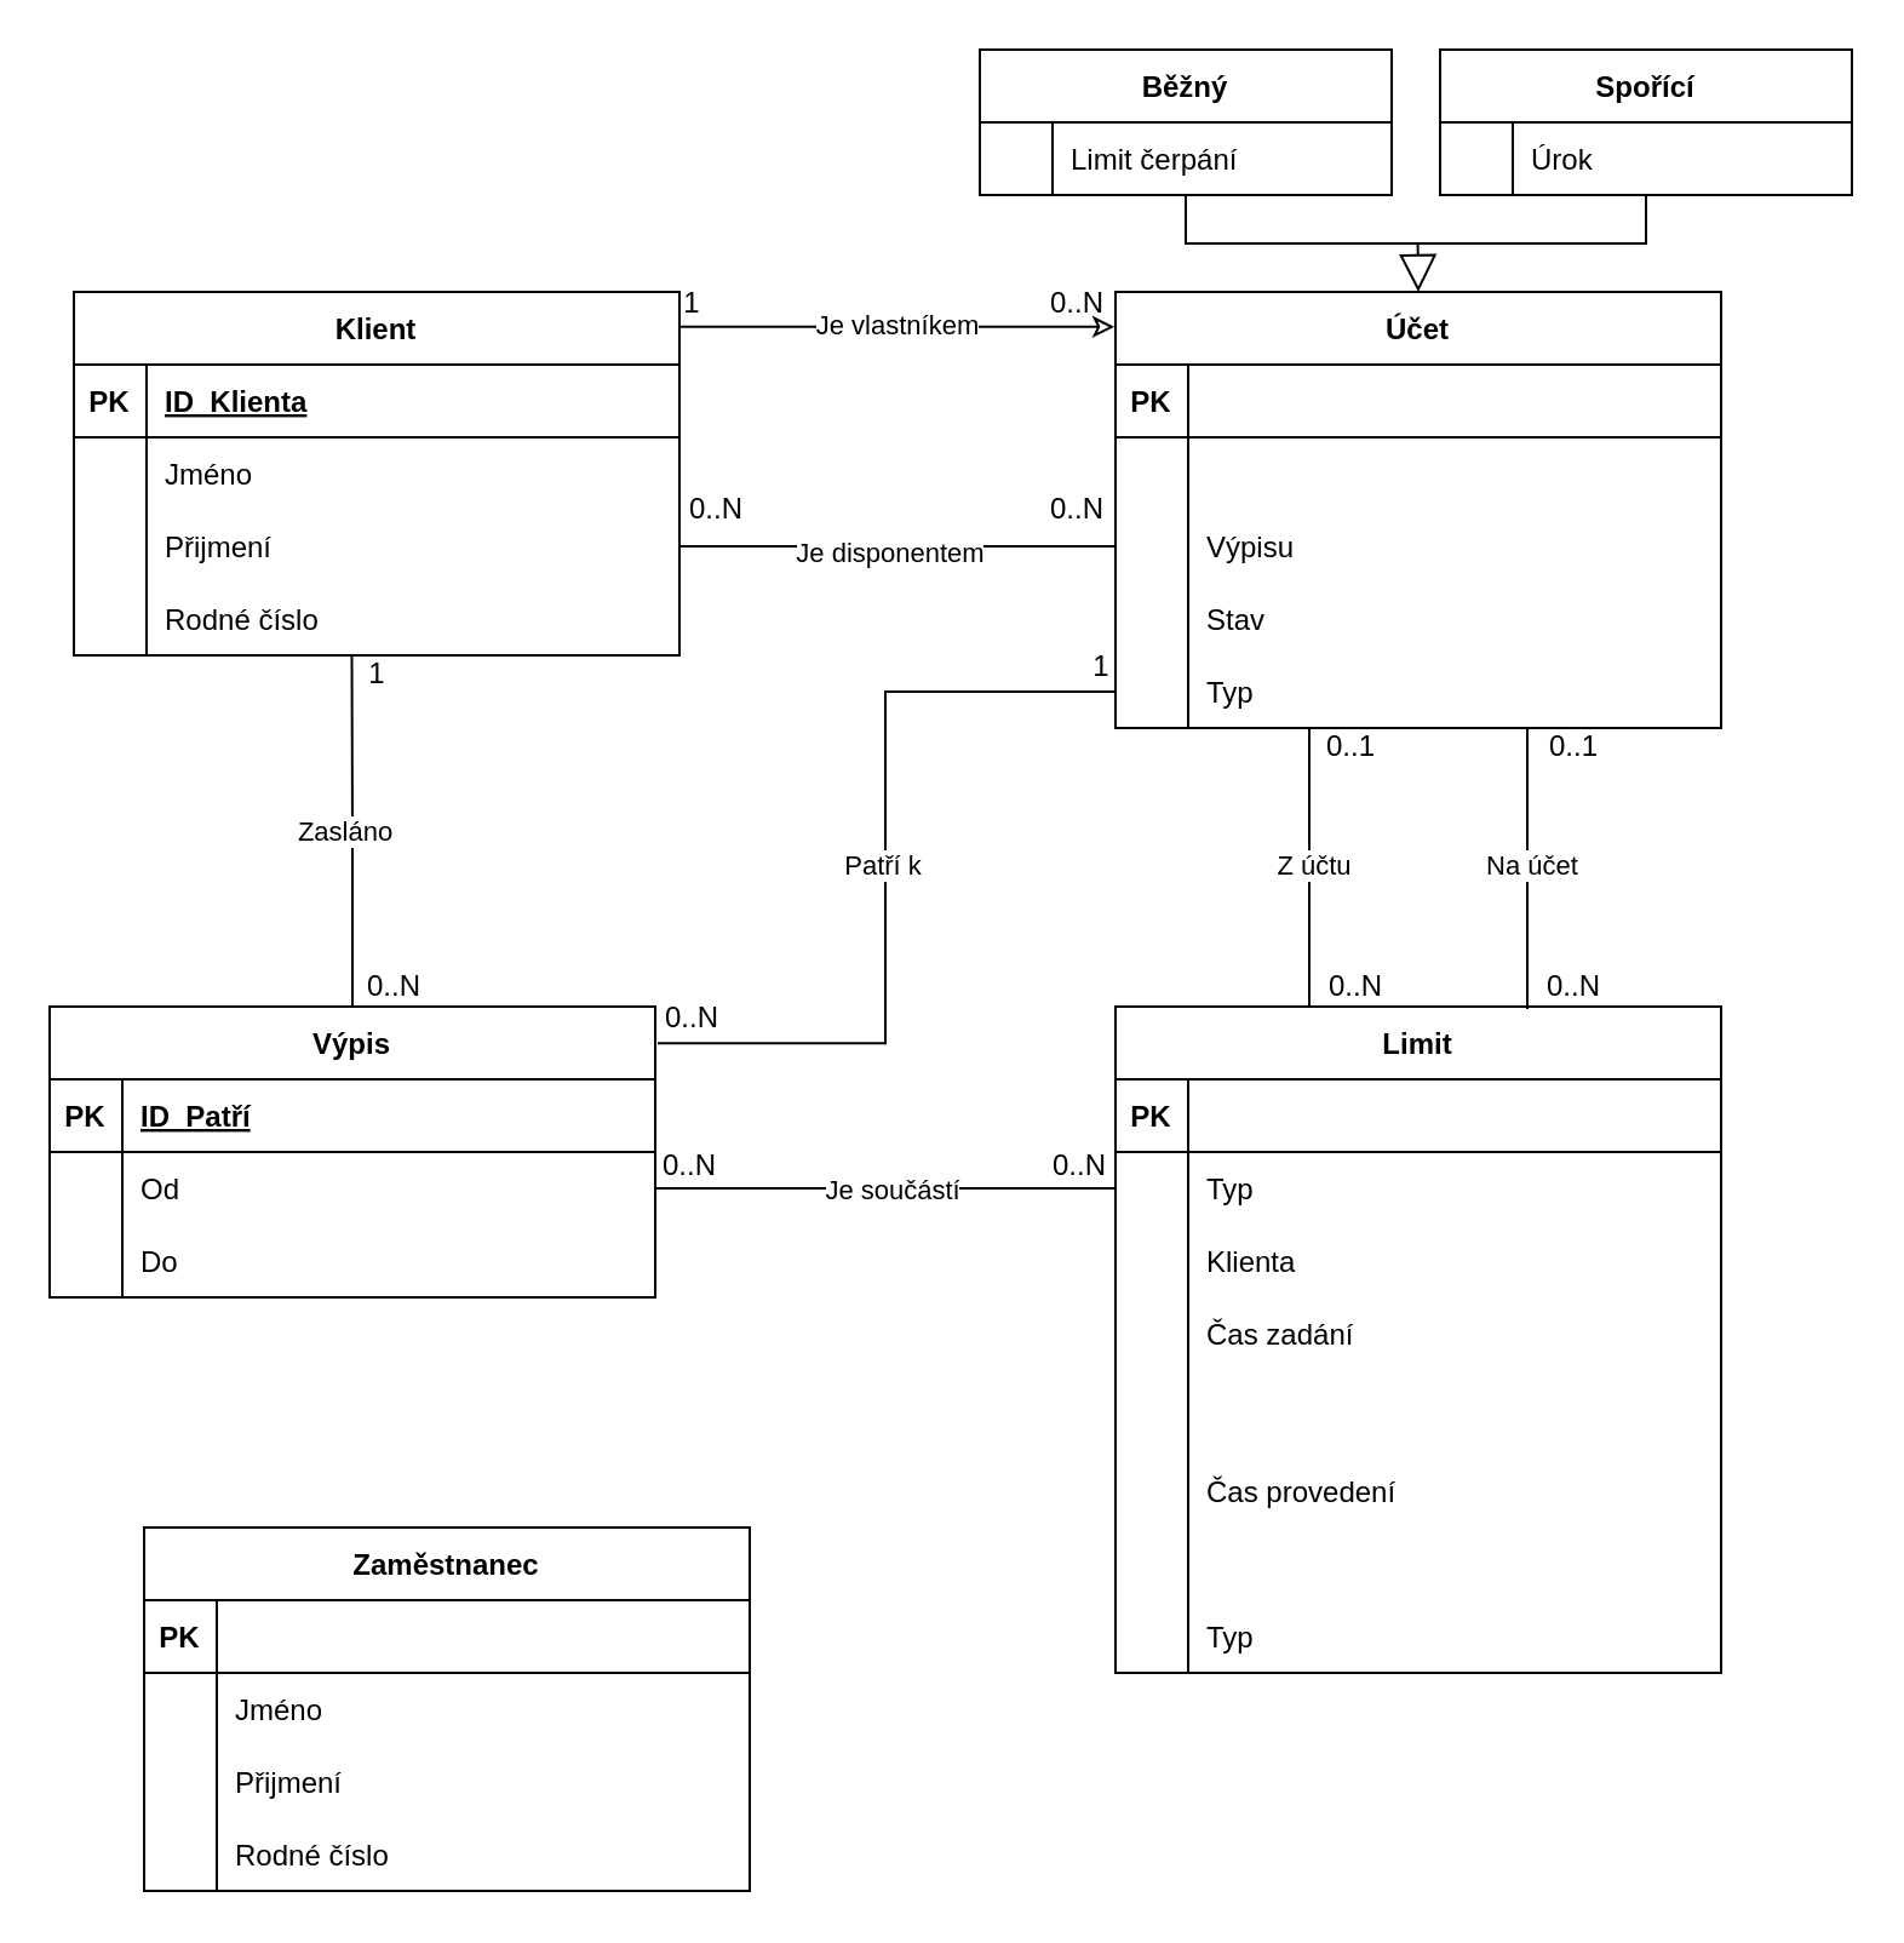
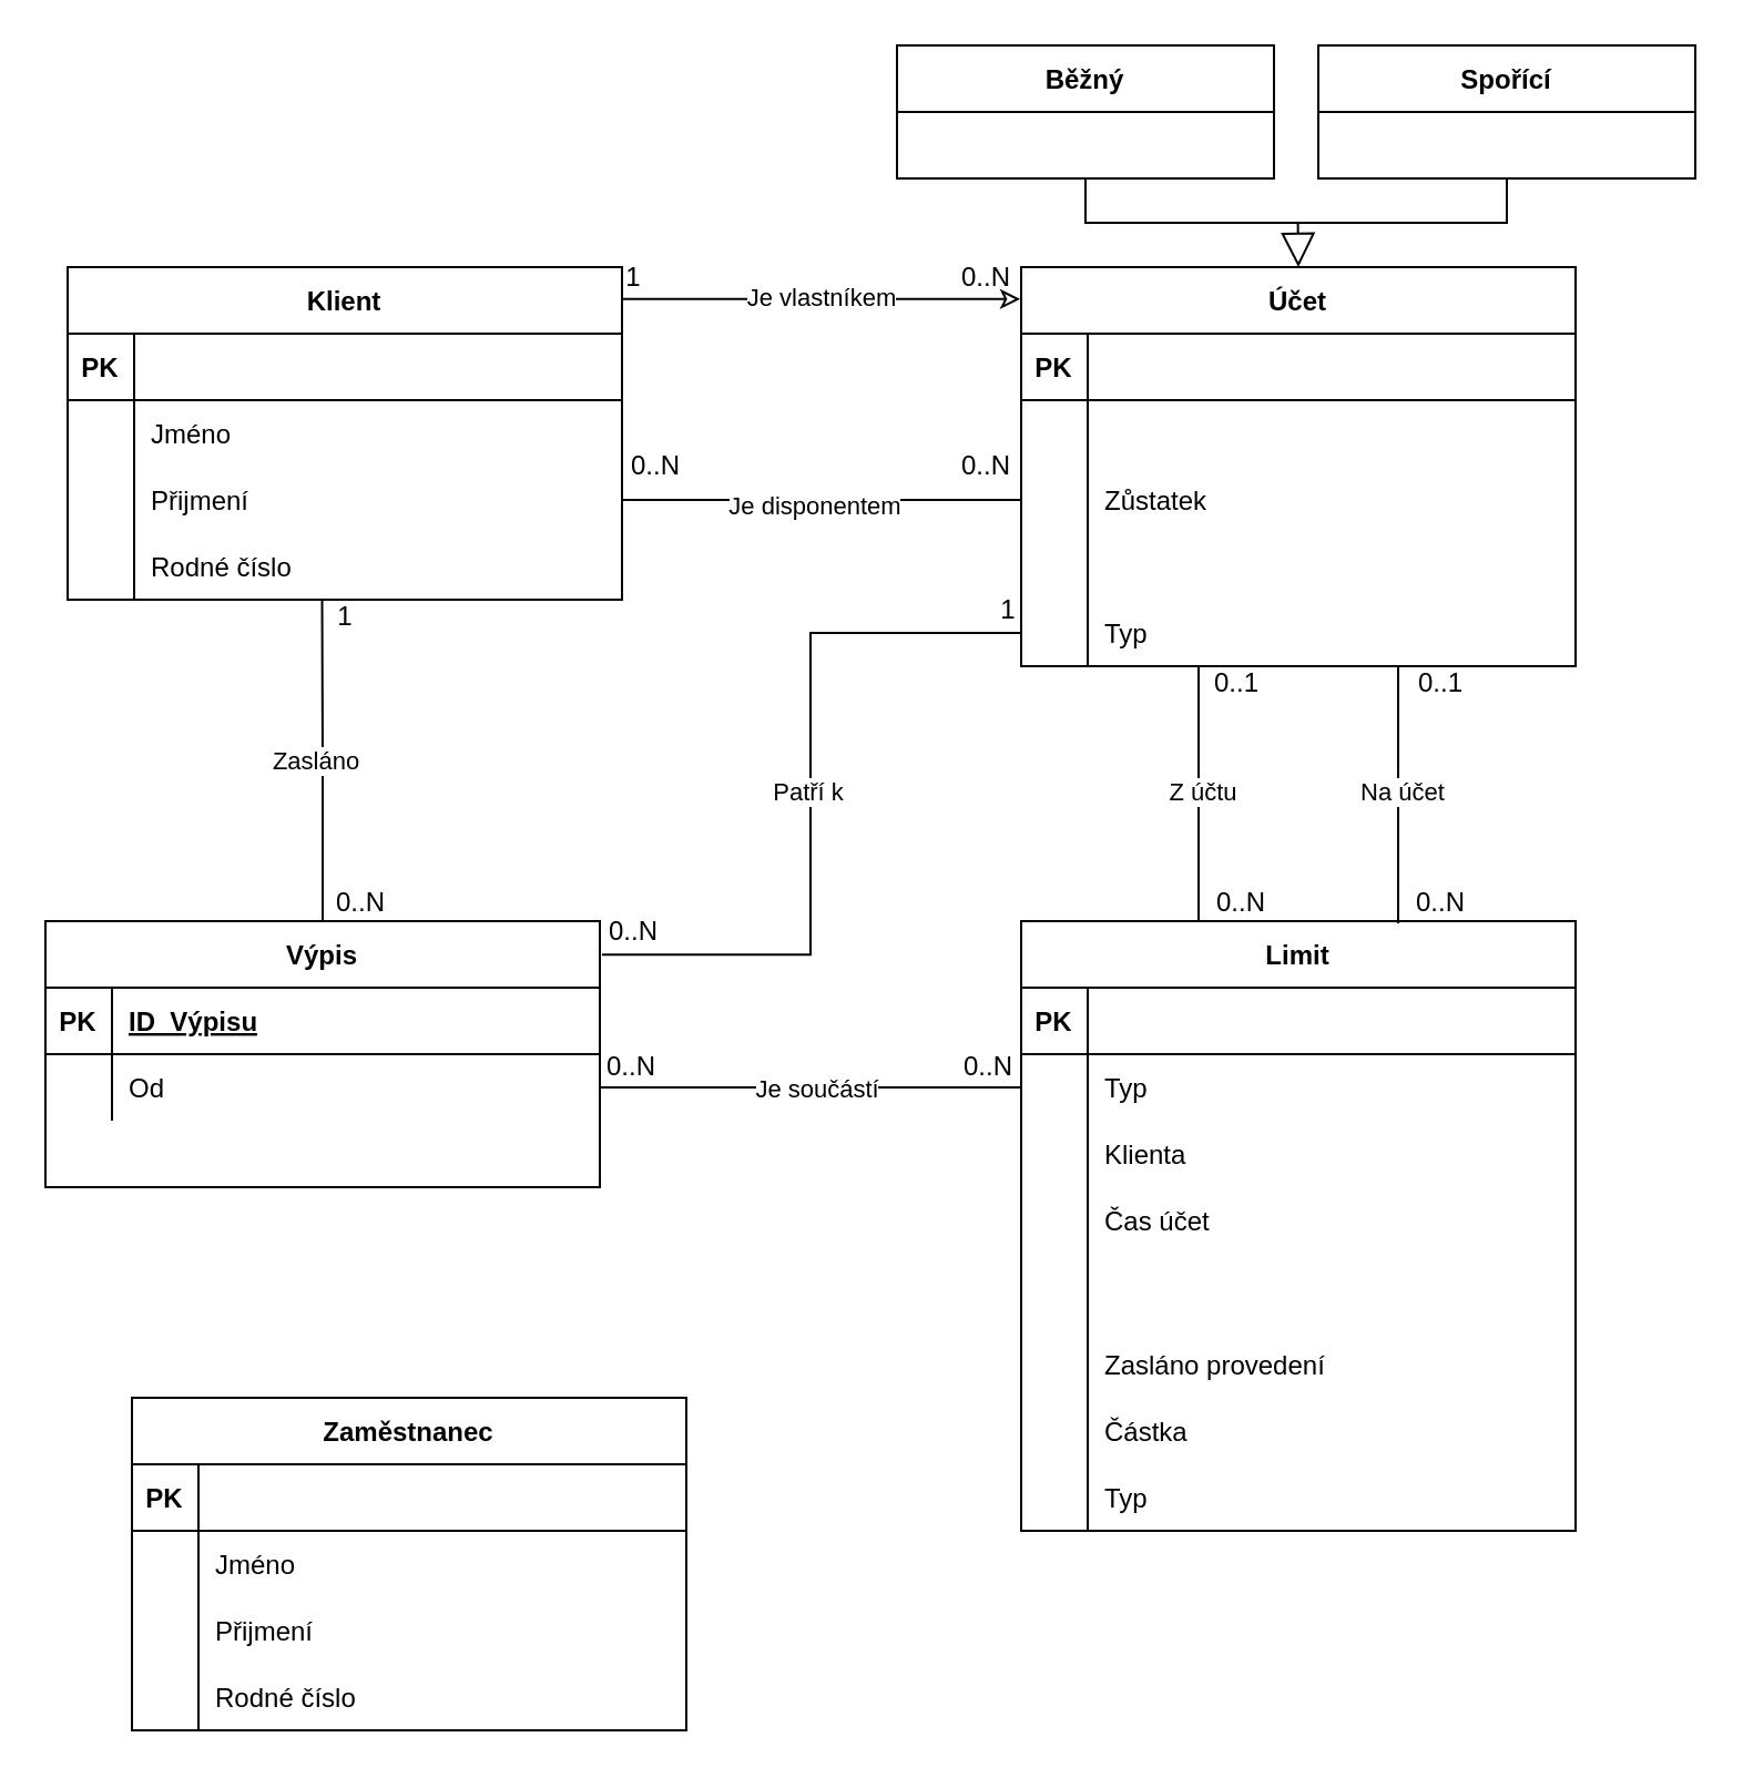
- <mxCell id="92" value="Limit čerpání" style="shape=partialRectangle;overflow=hidden;connectable=0;fillColor=none;top=0;left=0;bottom=0;right=0;align=left;spacingLeft=6;" parent="90" vertex="1"><mxGeometry x="30" width="140" height="30" as="geometry"><mxRectangle width="140" height="30" as="alternateBounds" /></mxGeometry></mxCell>
- <mxCell id="96" value="Úrok" style="shape=partialRectangle;overflow=hidden;connectable=0;fillColor=none;top=0;left=0;bottom=0;right=0;align=left;spacingLeft=6;" parent="94" vertex="1"><mxGeometry x="30" width="140" height="30" as="geometry"><mxRectangle width="140" height="30" as="alternateBounds" /></mxGeometry></mxCell>
- <mxCell id="5" value="ID_Klienta" style="shape=partialRectangle;overflow=hidden;connectable=0;fillColor=none;top=0;left=0;bottom=0;right=0;align=left;spacingLeft=6;fontStyle=5;" parent="3" vertex="1"><mxGeometry x="30" width="220" height="30" as="geometry"><mxRectangle width="220" height="30" as="alternateBounds" /></mxGeometry></mxCell>
- <mxCell id="23" value="Výpisu" style="shape=partialRectangle;overflow=hidden;connectable=0;fillColor=none;top=0;left=0;bottom=0;right=0;align=left;spacingLeft=6;" parent="21" vertex="1"><mxGeometry x="30" width="220" height="30" as="geometry"><mxRectangle width="220" height="30" as="alternateBounds" /></mxGeometry></mxCell>
+ <mxCell id="23" value="Zůstatek" style="shape=partialRectangle;overflow=hidden;connectable=0;fillColor=none;top=0;left=0;bottom=0;right=0;align=left;spacingLeft=6;" parent="21" vertex="1"><mxGeometry x="30" width="220" height="30" as="geometry"><mxRectangle width="220" height="30" as="alternateBounds" /></mxGeometry></mxCell>
- <mxCell id="26" value="Stav" style="shape=partialRectangle;overflow=hidden;connectable=0;fillColor=none;top=0;left=0;bottom=0;right=0;align=left;spacingLeft=6;" parent="24" vertex="1"><mxGeometry x="30" width="220" height="30" as="geometry"><mxRectangle width="220" height="30" as="alternateBounds" /></mxGeometry></mxCell>
- <mxCell id="35" value="ID_Patří" style="shape=partialRectangle;overflow=hidden;connectable=0;fillColor=none;top=0;left=0;bottom=0;right=0;align=left;spacingLeft=6;fontStyle=5;" parent="33" vertex="1"><mxGeometry x="30" width="220" height="30" as="geometry"><mxRectangle width="220" height="30" as="alternateBounds" /></mxGeometry></mxCell>
+ <mxCell id="35" value="ID_Výpisu" style="shape=partialRectangle;overflow=hidden;connectable=0;fillColor=none;top=0;left=0;bottom=0;right=0;align=left;spacingLeft=6;fontStyle=5;" parent="33" vertex="1"><mxGeometry x="30" width="220" height="30" as="geometry"><mxRectangle width="220" height="30" as="alternateBounds" /></mxGeometry></mxCell>
- <mxCell id="41" value="Do" style="shape=partialRectangle;overflow=hidden;connectable=0;fillColor=none;top=0;left=0;bottom=0;right=0;align=left;spacingLeft=6;" parent="39" vertex="1"><mxGeometry x="30" width="220" height="30" as="geometry"><mxRectangle width="220" height="30" as="alternateBounds" /></mxGeometry></mxCell>
- <mxCell id="53" value="Čas zadání" style="shape=partialRectangle;overflow=hidden;connectable=0;fillColor=none;top=0;left=0;bottom=0;right=0;align=left;spacingLeft=6;" parent="51" vertex="1"><mxGeometry x="30" width="220" height="30" as="geometry"><mxRectangle width="220" height="30" as="alternateBounds" /></mxGeometry></mxCell>
+ <mxCell id="53" value="Čas účet" style="shape=partialRectangle;overflow=hidden;connectable=0;fillColor=none;top=0;left=0;bottom=0;right=0;align=left;spacingLeft=6;" parent="51" vertex="1"><mxGeometry x="30" width="220" height="30" as="geometry"><mxRectangle width="220" height="30" as="alternateBounds" /></mxGeometry></mxCell>
- <mxCell id="58" value="Čas provedení" style="shape=partialRectangle;overflow=hidden;connectable=0;fillColor=none;top=0;left=0;bottom=0;right=0;align=left;spacingLeft=6;" parent="56" vertex="1"><mxGeometry x="30" width="220" height="30" as="geometry"><mxRectangle width="220" height="30" as="alternateBounds" /></mxGeometry></mxCell>
+ <mxCell id="58" value="Zasláno provedení" style="shape=partialRectangle;overflow=hidden;connectable=0;fillColor=none;top=0;left=0;bottom=0;right=0;align=left;spacingLeft=6;" parent="56" vertex="1"><mxGeometry x="30" width="220" height="30" as="geometry"><mxRectangle width="220" height="30" as="alternateBounds" /></mxGeometry></mxCell>
+ <mxCell id="61" value="Částka" style="shape=partialRectangle;overflow=hidden;connectable=0;fillColor=none;top=0;left=0;bottom=0;right=0;align=left;spacingLeft=6;" parent="59" vertex="1"><mxGeometry x="30" width="220" height="30" as="geometry"><mxRectangle width="220" height="30" as="alternateBounds" /></mxGeometry></mxCell>
